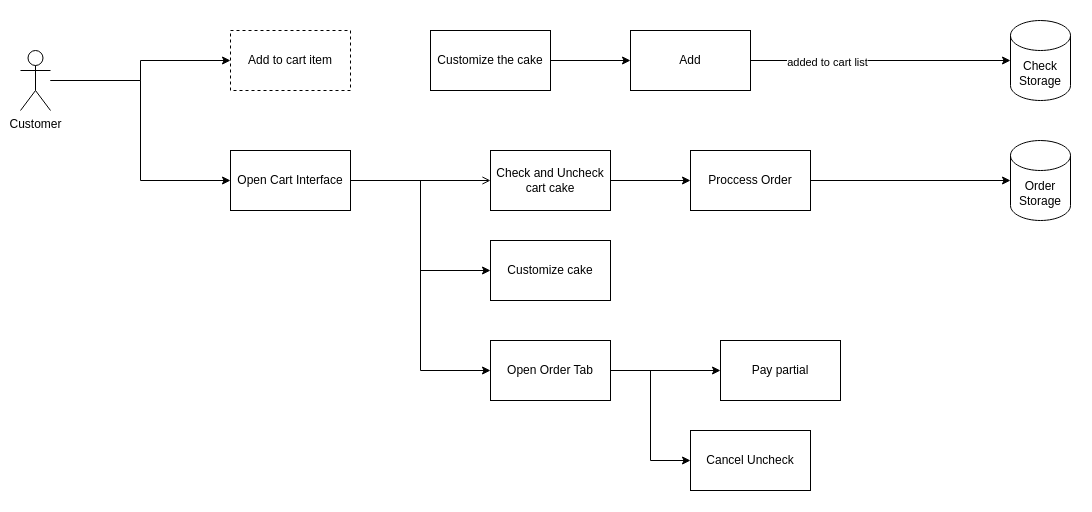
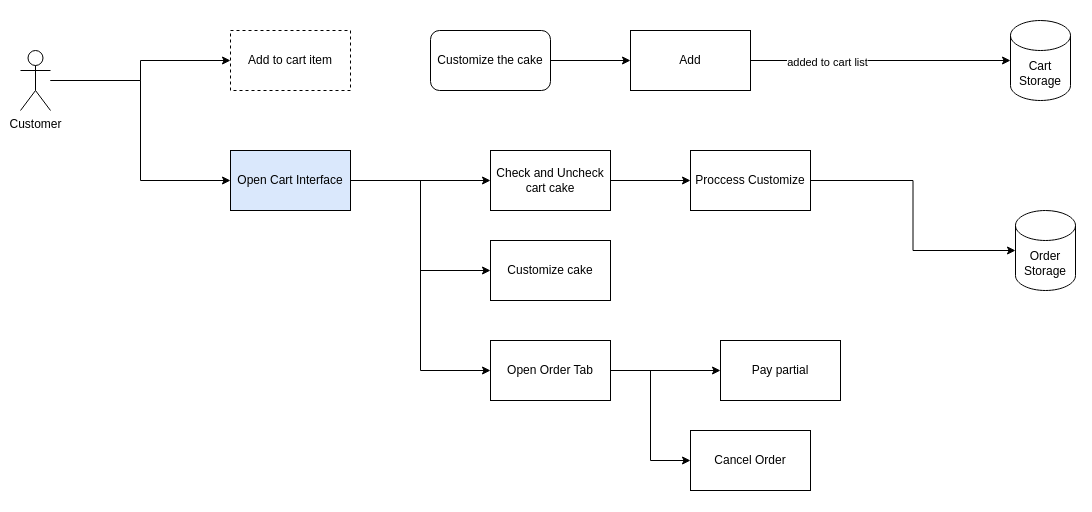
- <mxCell id="7" value="Customize the cake" style="rounded=0;whiteSpace=wrap;html=1;" vertex="1" parent="1"><mxGeometry x="430" y="30" width="120" height="60" as="geometry" /></mxCell>
+ <mxCell id="7" value="Customize the cake" style="whiteSpace=wrap;html=1;rounded=1;" vertex="1" parent="1"><mxGeometry x="430" y="30" width="120" height="60" as="geometry" /></mxCell>
- <mxCell id="11" value="Check Storage" style="shape=cylinder3;whiteSpace=wrap;html=1;boundedLbl=1;backgroundOutline=1;size=15;" vertex="1" parent="1"><mxGeometry x="1010" y="20" width="60" height="80" as="geometry" /></mxCell>
+ <mxCell id="11" value="Cart Storage" style="shape=cylinder3;whiteSpace=wrap;html=1;boundedLbl=1;backgroundOutline=1;size=15;" vertex="1" parent="1"><mxGeometry x="1010" y="20" width="60" height="80" as="geometry" /></mxCell>
- <mxCell id="15" value="Open Cart Interface" style="rounded=0;whiteSpace=wrap;html=1;" vertex="1" parent="1"><mxGeometry x="230" y="150" width="120" height="60" as="geometry" /></mxCell>
+ <mxCell id="15" value="Open Cart Interface" style="rounded=0;whiteSpace=wrap;html=1;fillColor=#dae8fc;" vertex="1" parent="1"><mxGeometry x="230" y="150" width="120" height="60" as="geometry" /></mxCell>
- <mxCell id="12" style="edgeStyle=orthogonalEdgeStyle;rounded=0;orthogonalLoop=1;jettySize=auto;html=1;entryX=0;entryY=0.5;entryDx=0;entryDy=0;endArrow=open;" edge="1" parent="1" source="15" target="17"><mxGeometry relative="1" as="geometry" /></mxCell>
+ <mxCell id="12" style="edgeStyle=orthogonalEdgeStyle;rounded=0;orthogonalLoop=1;jettySize=auto;html=1;entryX=0;entryY=0.5;entryDx=0;entryDy=0;" edge="1" parent="1" source="15" target="17"><mxGeometry relative="1" as="geometry" /></mxCell>
- <mxCell id="19" value="Proccess Order" style="rounded=0;whiteSpace=wrap;html=1;" vertex="1" parent="1"><mxGeometry x="690" y="150" width="120" height="60" as="geometry" /></mxCell>
+ <mxCell id="19" value="Proccess Customize" style="rounded=0;whiteSpace=wrap;html=1;" vertex="1" parent="1"><mxGeometry x="690" y="150" width="120" height="60" as="geometry" /></mxCell>
- <mxCell id="20" value="Order Storage" style="shape=cylinder3;whiteSpace=wrap;html=1;boundedLbl=1;backgroundOutline=1;size=15;" vertex="1" parent="1"><mxGeometry x="1010" y="140" width="60" height="80" as="geometry" /></mxCell>
+ <mxCell id="20" value="Order Storage" style="shape=cylinder3;whiteSpace=wrap;html=1;boundedLbl=1;backgroundOutline=1;size=15;" vertex="1" parent="1"><mxGeometry x="1015" y="210" width="60" height="80" as="geometry" /></mxCell>
- <mxCell id="26" value="Cancel Uncheck" style="rounded=0;whiteSpace=wrap;html=1;" vertex="1" parent="1"><mxGeometry x="690" y="430" width="120" height="60" as="geometry" /></mxCell>
+ <mxCell id="26" value="Cancel Order" style="rounded=0;whiteSpace=wrap;html=1;" vertex="1" parent="1"><mxGeometry x="690" y="430" width="120" height="60" as="geometry" /></mxCell>
